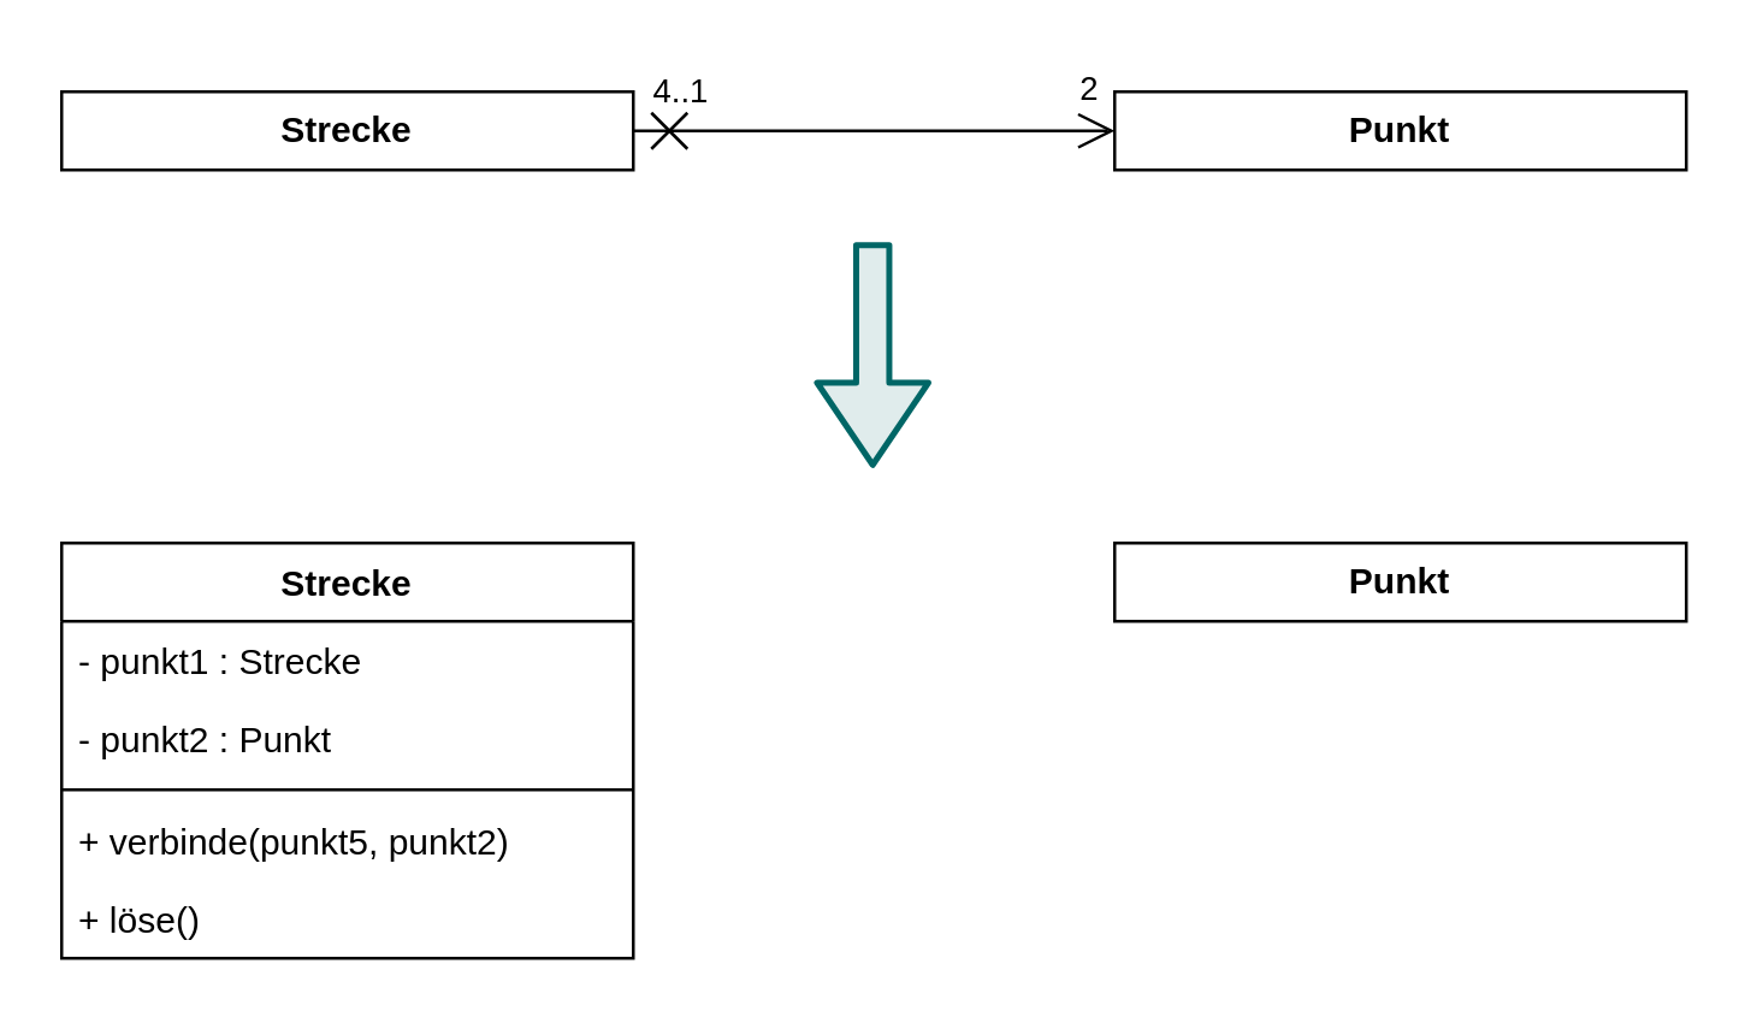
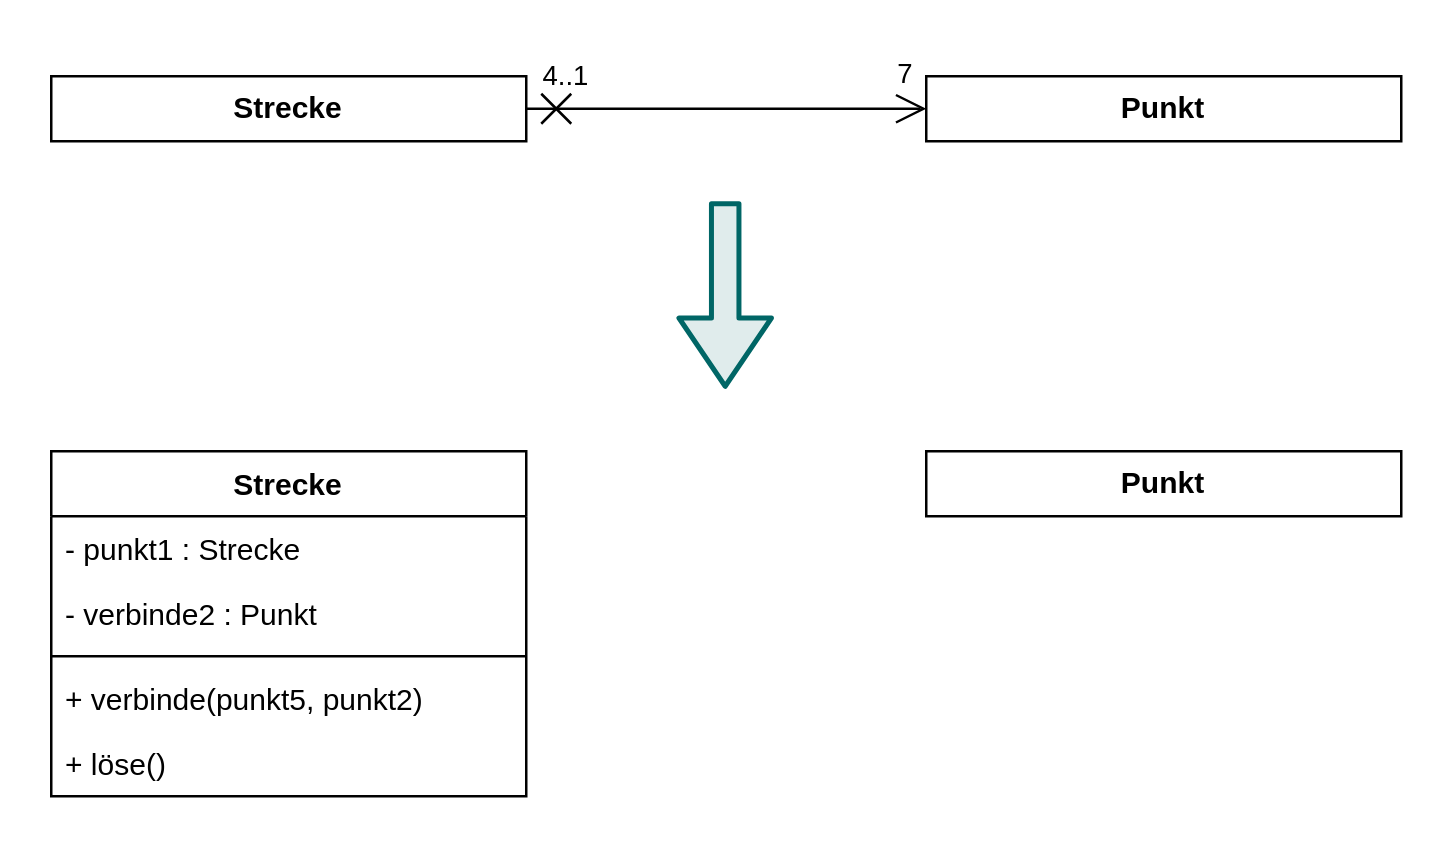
- <mxCell id="11" value="2" style="edgeLabel;resizable=0;html=1;align=right;verticalAlign=bottom;spacingBottom=5;spacingRight=7;spacing=0;" parent="1" connectable="0" vertex="1"><mxGeometry x="420" y="38" as="geometry"><mxPoint x="-50" y="2" as="offset" /></mxGeometry></mxCell>
+ <mxCell id="11" value="7" style="edgeLabel;resizable=0;html=1;align=right;verticalAlign=bottom;spacingBottom=5;spacingRight=7;spacing=0;" parent="1" connectable="0" vertex="1"><mxGeometry x="420" y="38" as="geometry"><mxPoint x="-50" y="2" as="offset" /></mxGeometry></mxCell>
- <mxCell id="5" value="- punkt2 : Punkt" style="text;strokeColor=none;fillColor=none;align=left;verticalAlign=top;spacingLeft=4;spacingRight=4;overflow=hidden;rotatable=0;points=[[0,0.5],[1,0.5]];portConstraint=eastwest;whiteSpace=wrap;html=1;" parent="3" vertex="1"><mxGeometry y="52" width="190" height="26" as="geometry" /></mxCell>
+ <mxCell id="5" value="- verbinde2 : Punkt" style="text;strokeColor=none;fillColor=none;align=left;verticalAlign=top;spacingLeft=4;spacingRight=4;overflow=hidden;rotatable=0;points=[[0,0.5],[1,0.5]];portConstraint=eastwest;whiteSpace=wrap;html=1;" parent="3" vertex="1"><mxGeometry y="52" width="190" height="26" as="geometry" /></mxCell>
